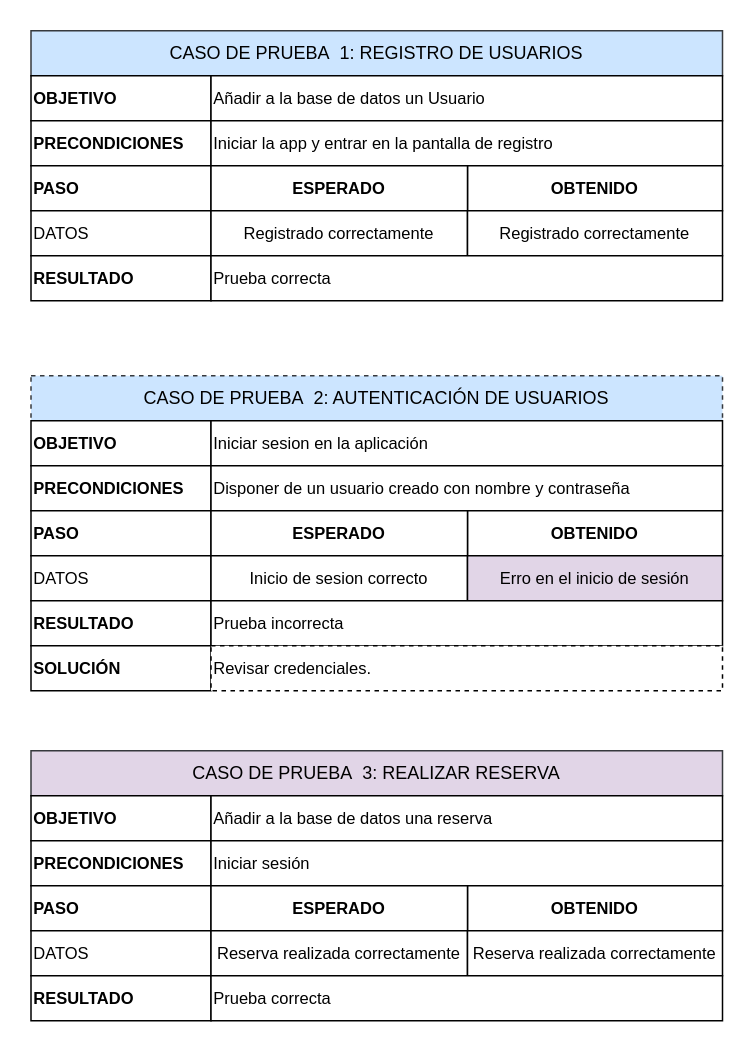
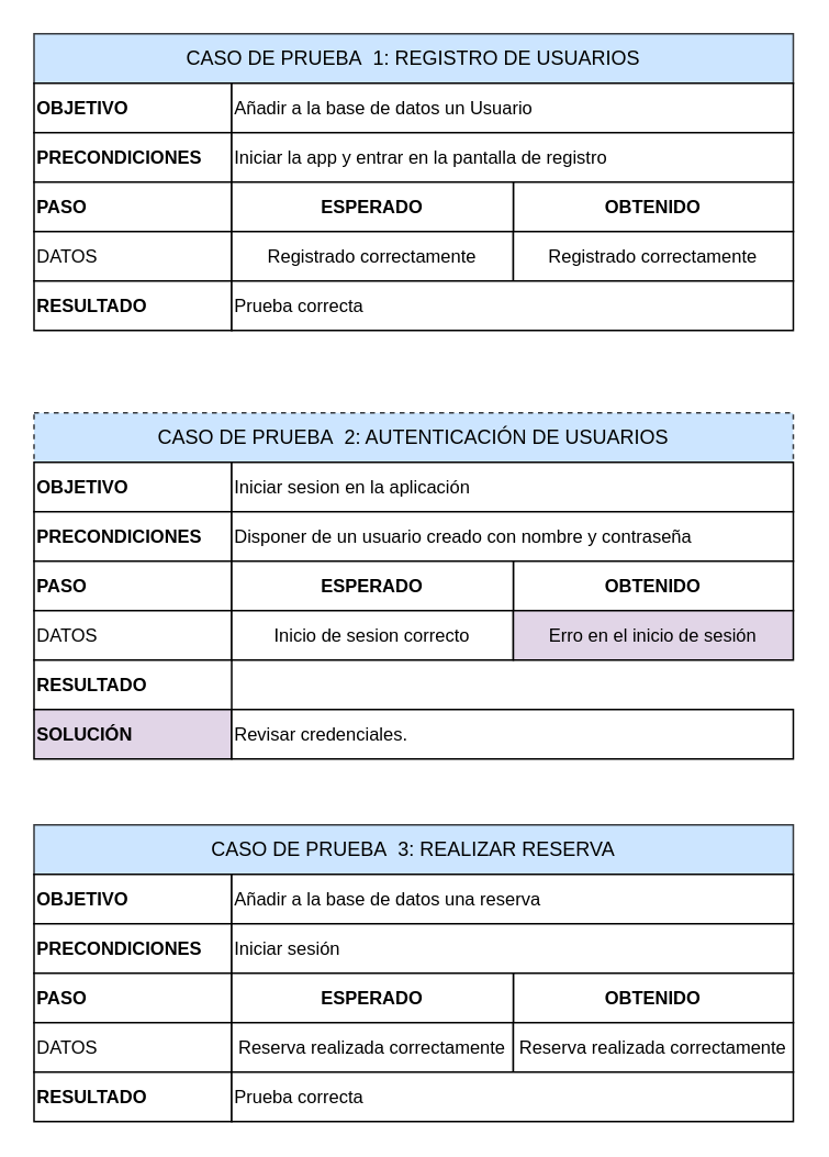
- <mxCell id="27" value="&lt;span style=&quot;font-size: 11px;&quot;&gt;Prueba incorrecta&lt;/span&gt;" style="rounded=0;whiteSpace=wrap;html=1;align=left;" vertex="1" parent="1"><mxGeometry x="140" y="400" width="341" height="30" as="geometry" /></mxCell>
- <mxCell id="28" value="&lt;span style=&quot;font-size: 11px;&quot;&gt;&lt;b&gt;SOLUCIÓN&lt;/b&gt;&lt;/span&gt;" style="rounded=0;whiteSpace=wrap;html=1;align=left;" vertex="1" parent="1"><mxGeometry x="20" y="430" width="120" height="30" as="geometry" /></mxCell>
+ <mxCell id="28" value="&lt;span style=&quot;font-size: 11px;&quot;&gt;&lt;b&gt;SOLUCIÓN&lt;/b&gt;&lt;/span&gt;" style="rounded=0;whiteSpace=wrap;html=1;align=left;fillColor=#e1d5e7;" vertex="1" parent="1"><mxGeometry x="20" y="430" width="120" height="30" as="geometry" /></mxCell>
- <mxCell id="29" value="&lt;span style=&quot;font-size: 11px;&quot;&gt;Revisar credenciales.&lt;/span&gt;" style="rounded=0;whiteSpace=wrap;html=1;align=left;dashed=1;" vertex="1" parent="1"><mxGeometry x="140" y="430" width="341" height="30" as="geometry" /></mxCell>
+ <mxCell id="29" value="&lt;span style=&quot;font-size: 11px;&quot;&gt;Revisar credenciales.&lt;/span&gt;" style="rounded=0;whiteSpace=wrap;html=1;align=left;" vertex="1" parent="1"><mxGeometry x="140" y="430" width="341" height="30" as="geometry" /></mxCell>
- <mxCell id="30" value="CASO DE PRUEBA&amp;nbsp; 3: REALIZAR RESERVA" style="rounded=0;whiteSpace=wrap;html=1;fillColor=#e1d5e7;strokeColor=#36393d;" vertex="1" parent="1"><mxGeometry x="20" y="500" width="461" height="30" as="geometry" /></mxCell>
+ <mxCell id="30" value="CASO DE PRUEBA&amp;nbsp; 3: REALIZAR RESERVA" style="rounded=0;whiteSpace=wrap;html=1;fillColor=#cce5ff;strokeColor=#36393d;" vertex="1" parent="1"><mxGeometry x="20" y="500" width="461" height="30" as="geometry" /></mxCell>
